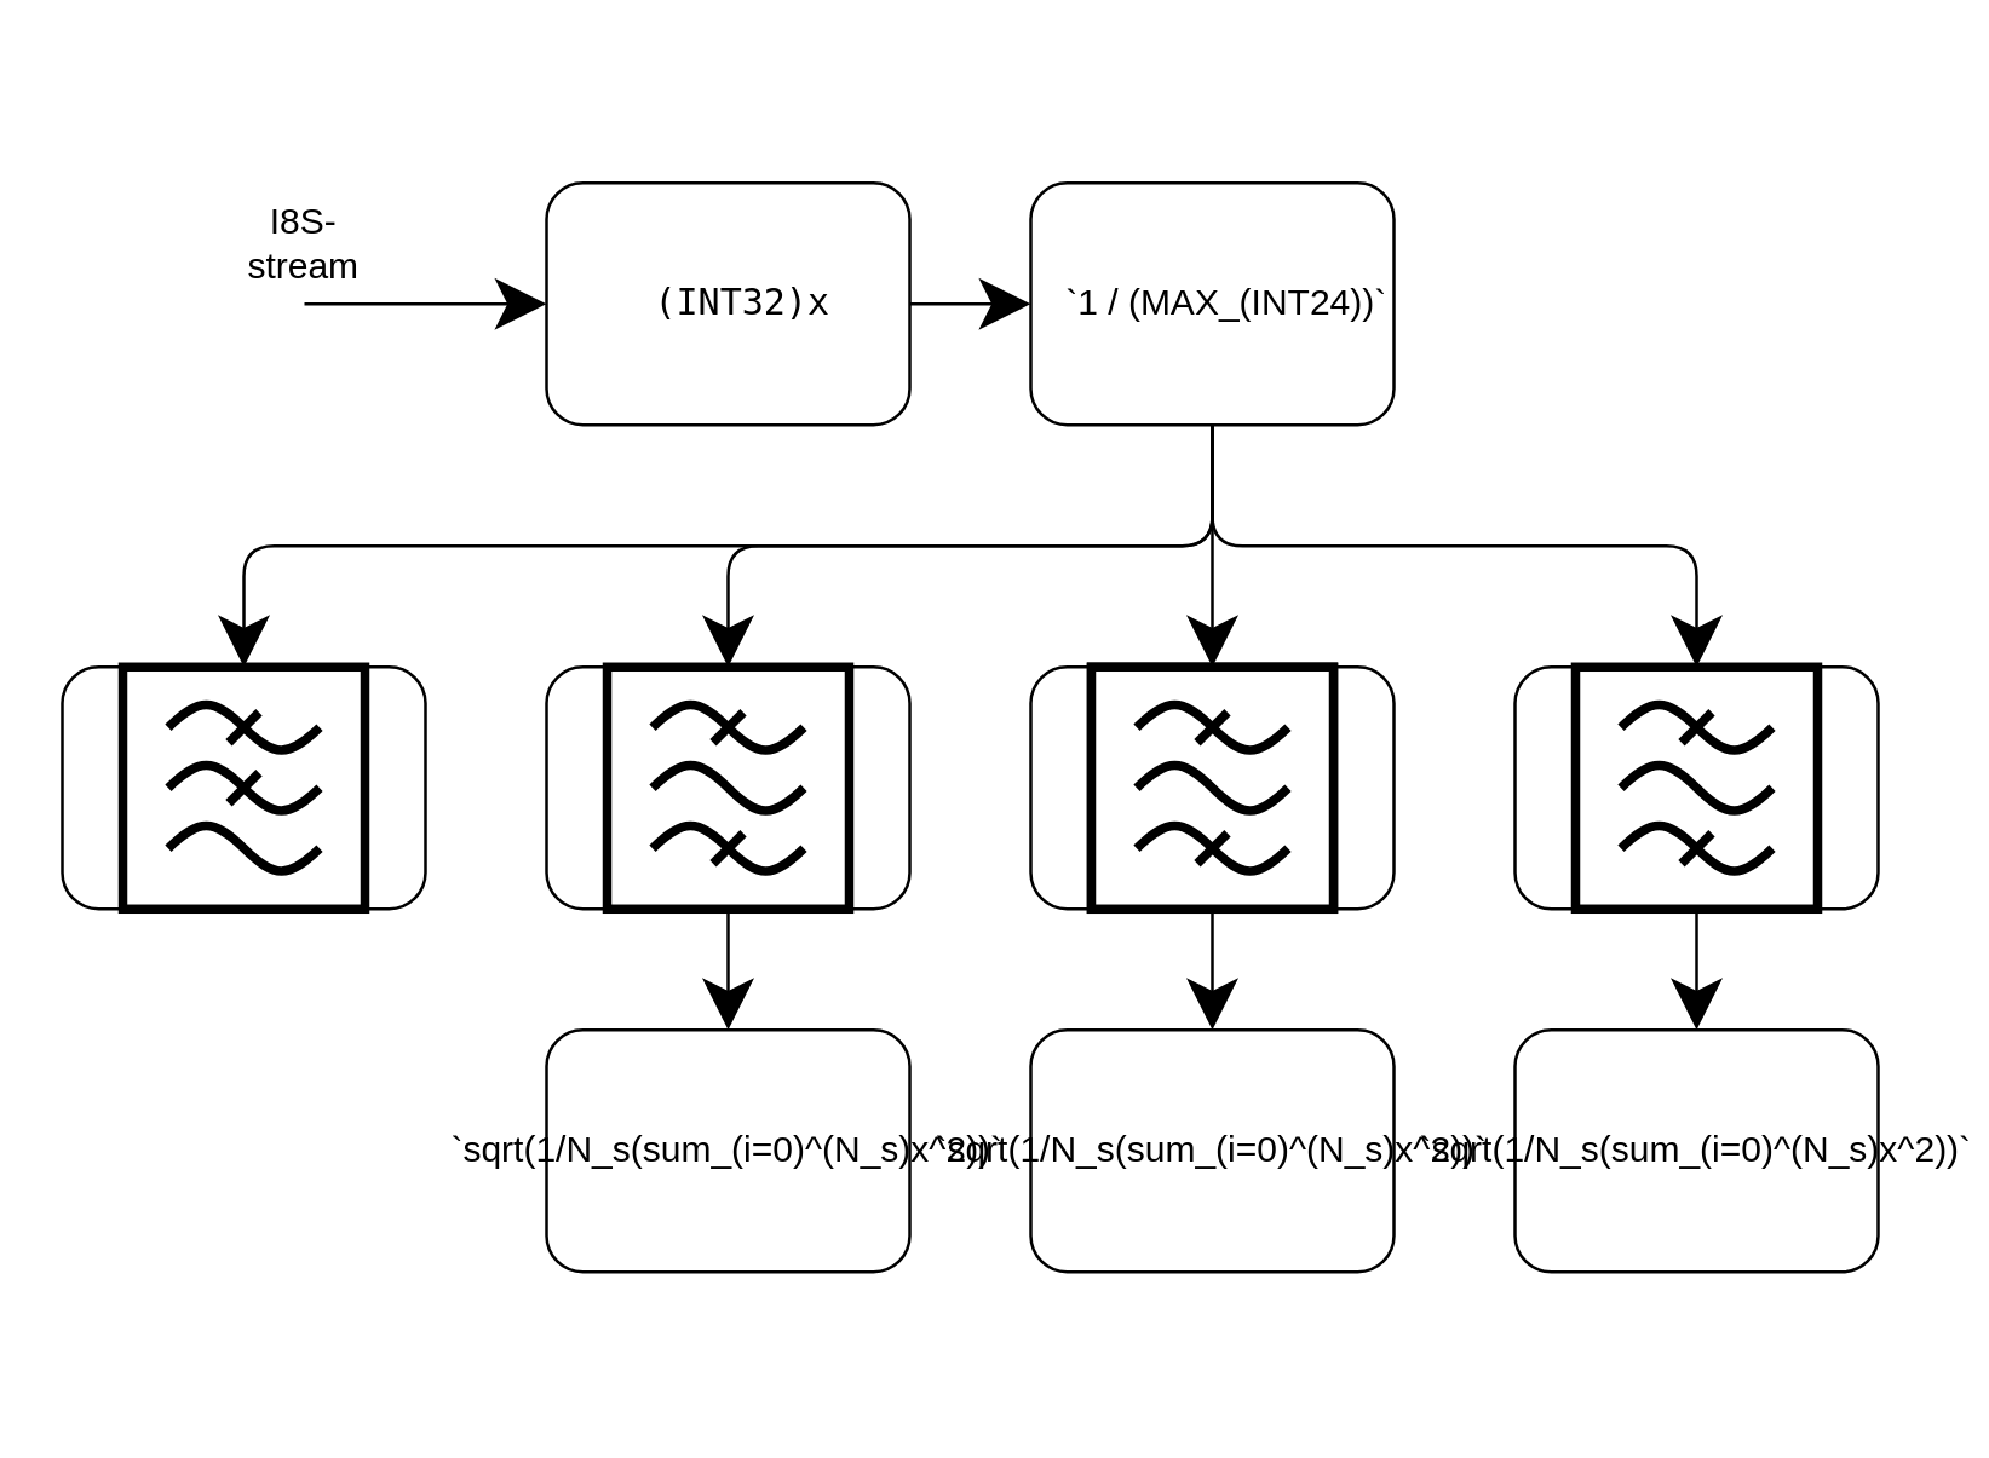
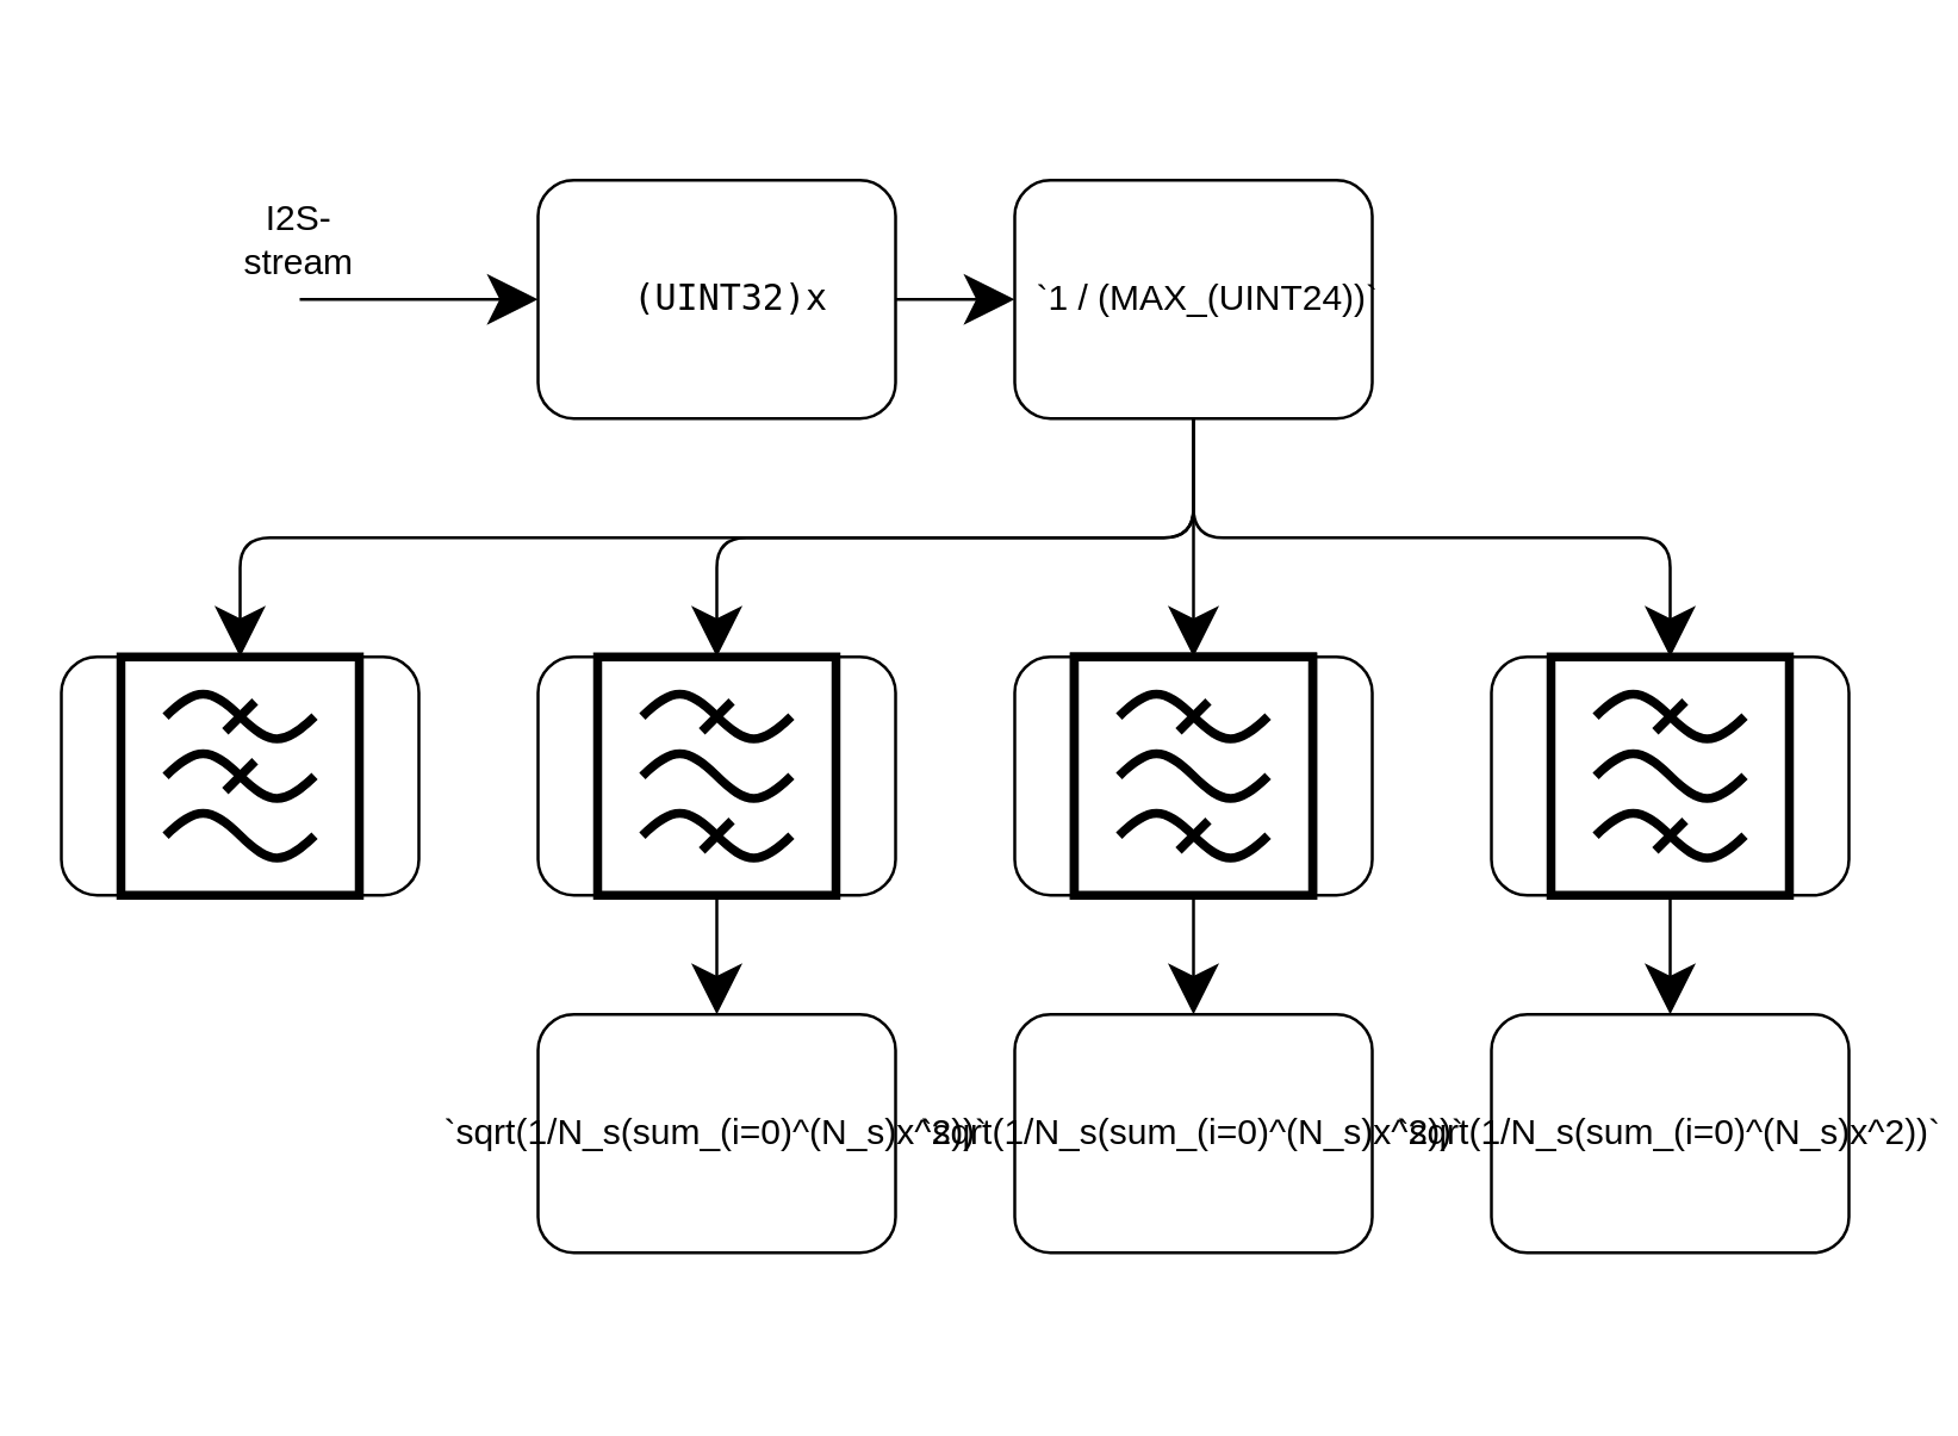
- <mxCell id="4" value="I8S-stream" style="text;html=1;strokeColor=none;fillColor=none;align=center;verticalAlign=middle;whiteSpace=wrap;rounded=0;hachureGap=4;pointerEvents=0;" vertex="1" parent="1"><mxGeometry x="80" y="70" width="40" height="20" as="geometry" /></mxCell>
+ <mxCell id="4" value="I2S-stream" style="text;html=1;strokeColor=none;fillColor=none;align=center;verticalAlign=middle;whiteSpace=wrap;rounded=0;hachureGap=4;pointerEvents=0;" vertex="1" parent="1"><mxGeometry x="80" y="70" width="40" height="20" as="geometry" /></mxCell>
- <mxCell id="6" value="&lt;pre&gt;(INT32)x&lt;br&gt;&lt;/pre&gt;" style="text;html=1;strokeColor=none;fillColor=none;align=center;verticalAlign=middle;whiteSpace=wrap;rounded=0;hachureGap=4;pointerEvents=0;" vertex="1" parent="1"><mxGeometry x="170" y="20" width="150" height="160" as="geometry" /></mxCell>
+ <mxCell id="6" value="&lt;pre&gt;(UINT32)x&lt;br&gt;&lt;/pre&gt;" style="text;html=1;strokeColor=none;fillColor=none;align=center;verticalAlign=middle;whiteSpace=wrap;rounded=0;hachureGap=4;pointerEvents=0;" vertex="1" parent="1"><mxGeometry x="170" y="20" width="150" height="160" as="geometry" /></mxCell>
- <mxCell id="3" value="&lt;div&gt;`1 / (MAX_(INT24))`&lt;/div&gt;" style="text;html=1;strokeColor=none;fillColor=none;align=center;verticalAlign=middle;whiteSpace=wrap;rounded=0;hachureGap=4;pointerEvents=0;" vertex="1" parent="1"><mxGeometry x="330" y="20" width="150" height="160" as="geometry" /></mxCell>
+ <mxCell id="3" value="&lt;div&gt;`1 / (MAX_(UINT24))`&lt;/div&gt;" style="text;html=1;strokeColor=none;fillColor=none;align=center;verticalAlign=middle;whiteSpace=wrap;rounded=0;hachureGap=4;pointerEvents=0;" vertex="1" parent="1"><mxGeometry x="330" y="20" width="150" height="160" as="geometry" /></mxCell>
